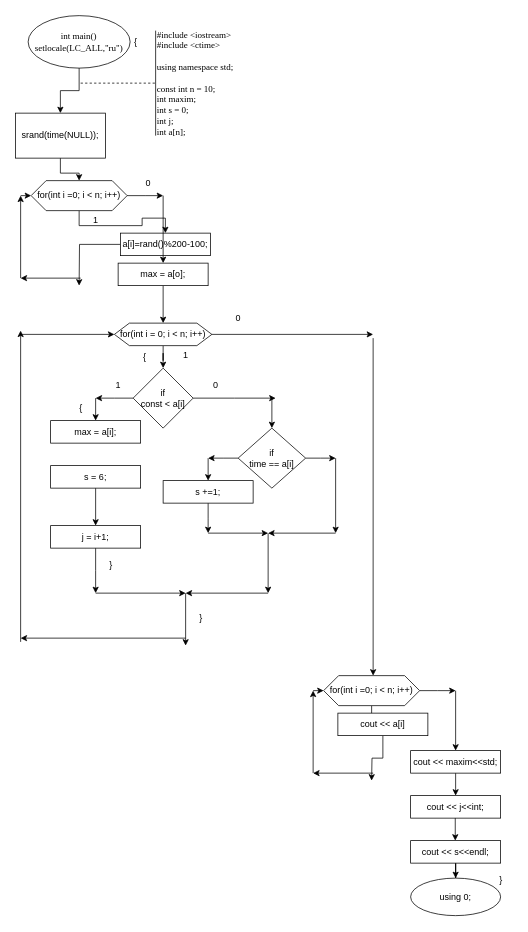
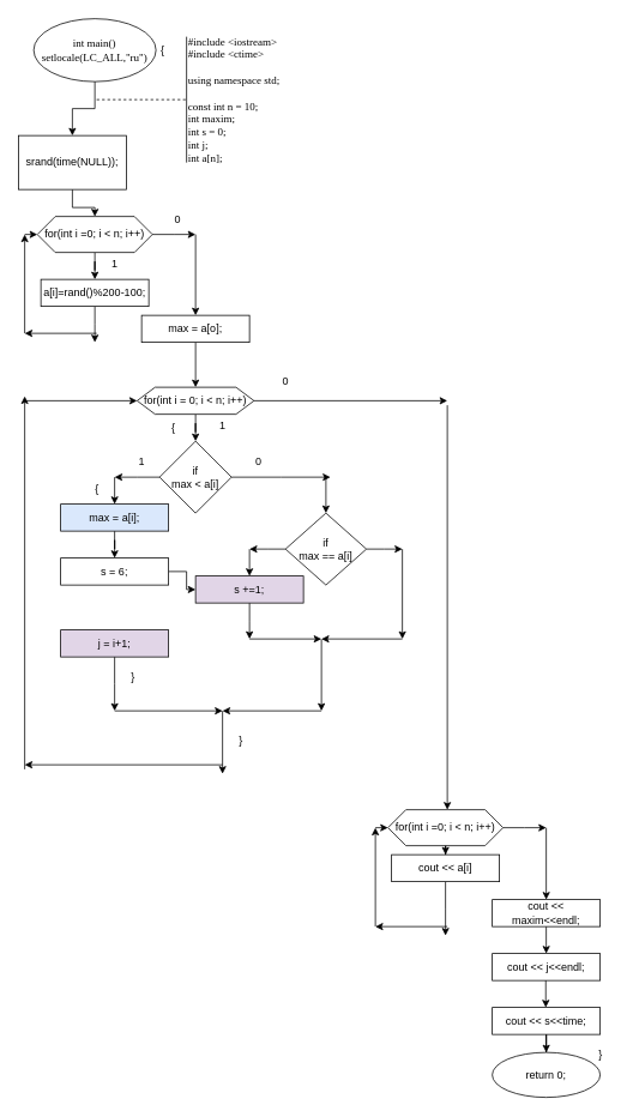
- <mxCell id="11" value="a[i]=rand()%200-100;" style="rounded=0;whiteSpace=wrap;html=1;" vertex="1" parent="1"><mxGeometry x="160" y="310" width="120" height="30" as="geometry" /></mxCell>
+ <mxCell id="11" value="a[i]=rand()%200-100;" style="rounded=0;whiteSpace=wrap;html=1;" vertex="1" parent="1"><mxGeometry x="45" y="310" width="120" height="30" as="geometry" /></mxCell>
- <mxCell id="24" value="if&lt;br&gt;const &amp;lt; a[i]" style="rhombus;whiteSpace=wrap;html=1;" vertex="1" parent="1"><mxGeometry x="177" y="490" width="80" height="80" as="geometry" /></mxCell>
+ <mxCell id="24" value="if&lt;br&gt;max &amp;lt; a[i]" style="rhombus;whiteSpace=wrap;html=1;" vertex="1" parent="1"><mxGeometry x="177" y="490" width="80" height="80" as="geometry" /></mxCell>
- <mxCell id="27" value="max = a[i];" style="rounded=0;whiteSpace=wrap;html=1;" vertex="1" parent="1"><mxGeometry x="67" y="560" width="120" height="30" as="geometry" /></mxCell>
+ <mxCell id="27" value="max = a[i];" style="rounded=0;whiteSpace=wrap;html=1;fillColor=#dae8fc;" vertex="1" parent="1"><mxGeometry x="67" y="560" width="120" height="30" as="geometry" /></mxCell>
+ <mxCell id="26" style="edgeStyle=orthogonalEdgeStyle;rounded=0;orthogonalLoop=1;jettySize=auto;html=1;" edge="1" parent="1" source="27" target="29"><mxGeometry relative="1" as="geometry"><mxPoint x="127" y="600" as="targetPoint" /></mxGeometry></mxCell>
- <mxCell id="35" value="if &lt;br&gt;time == a[i]" style="rhombus;whiteSpace=wrap;html=1;" vertex="1" parent="1"><mxGeometry x="317" y="570" width="90" height="80" as="geometry" /></mxCell>
+ <mxCell id="35" value="if &lt;br&gt;max == a[i]" style="rhombus;whiteSpace=wrap;html=1;" vertex="1" parent="1"><mxGeometry x="317" y="570" width="90" height="80" as="geometry" /></mxCell>
- <mxCell id="38" value="s +=1;" style="rounded=0;whiteSpace=wrap;html=1;" vertex="1" parent="1"><mxGeometry x="217" y="640" width="120" height="30" as="geometry" /></mxCell>
+ <mxCell id="38" value="s +=1;" style="rounded=0;whiteSpace=wrap;html=1;fillColor=#e1d5e7;" vertex="1" parent="1"><mxGeometry x="217" y="640" width="120" height="30" as="geometry" /></mxCell>
- <mxCell id="28" style="edgeStyle=orthogonalEdgeStyle;rounded=0;orthogonalLoop=1;jettySize=auto;html=1;" edge="1" parent="1" source="29" target="31"><mxGeometry relative="1" as="geometry"><mxPoint x="127" y="660" as="targetPoint" /></mxGeometry></mxCell>
+ <mxCell id="28" style="edgeStyle=orthogonalEdgeStyle;rounded=0;orthogonalLoop=1;jettySize=auto;html=1;" edge="1" parent="1" source="29" target="38"><mxGeometry relative="1" as="geometry"><mxPoint x="127" y="660" as="targetPoint" /></mxGeometry></mxCell>
- <mxCell id="31" value="j = i+1;" style="rounded=0;whiteSpace=wrap;html=1;" vertex="1" parent="1"><mxGeometry x="67" y="700" width="120" height="30" as="geometry" /></mxCell>
+ <mxCell id="31" value="j = i+1;" style="rounded=0;whiteSpace=wrap;html=1;fillColor=#e1d5e7;" vertex="1" parent="1"><mxGeometry x="67" y="700" width="120" height="30" as="geometry" /></mxCell>
- <mxCell id="55" value="cout &amp;lt;&amp;lt; a[i]" style="rounded=0;whiteSpace=wrap;html=1;" vertex="1" parent="1"><mxGeometry x="450" y="950" width="120" height="30" as="geometry" /></mxCell>
+ <mxCell id="55" value="cout &amp;lt;&amp;lt; a[i]" style="rounded=0;whiteSpace=wrap;html=1;" vertex="1" parent="1"><mxGeometry x="435" y="950" width="120" height="30" as="geometry" /></mxCell>
- <mxCell id="61" value="cout &amp;lt;&amp;lt; maxim&amp;lt;&amp;lt;std;" style="rounded=0;whiteSpace=wrap;html=1;" vertex="1" parent="1"><mxGeometry x="547" y="1000" width="120" height="30" as="geometry" /></mxCell>
+ <mxCell id="61" value="cout &amp;lt;&amp;lt; maxim&amp;lt;&amp;lt;endl;" style="rounded=0;whiteSpace=wrap;html=1;" vertex="1" parent="1"><mxGeometry x="547" y="1000" width="120" height="30" as="geometry" /></mxCell>
- <mxCell id="62" value="cout &amp;lt;&amp;lt; j&amp;lt;&amp;lt;int;" style="rounded=0;whiteSpace=wrap;html=1;" vertex="1" parent="1"><mxGeometry x="547" y="1060" width="120" height="30" as="geometry" /></mxCell>
+ <mxCell id="62" value="cout &amp;lt;&amp;lt; j&amp;lt;&amp;lt;endl;" style="rounded=0;whiteSpace=wrap;html=1;" vertex="1" parent="1"><mxGeometry x="547" y="1060" width="120" height="30" as="geometry" /></mxCell>
- <mxCell id="65" value="cout &amp;lt;&amp;lt; s&amp;lt;&amp;lt;endl;" style="rounded=0;whiteSpace=wrap;html=1;" vertex="1" parent="1"><mxGeometry x="547" y="1120" width="120" height="30" as="geometry" /></mxCell>
+ <mxCell id="65" value="cout &amp;lt;&amp;lt; s&amp;lt;&amp;lt;time;" style="rounded=0;whiteSpace=wrap;html=1;" vertex="1" parent="1"><mxGeometry x="547" y="1120" width="120" height="30" as="geometry" /></mxCell>
- <mxCell id="66" value="using 0;" style="ellipse;whiteSpace=wrap;html=1;" vertex="1" parent="1"><mxGeometry x="547" y="1170" width="120" height="50" as="geometry" /></mxCell>
+ <mxCell id="66" value="return 0;" style="ellipse;whiteSpace=wrap;html=1;" vertex="1" parent="1"><mxGeometry x="547" y="1170" width="120" height="50" as="geometry" /></mxCell>
